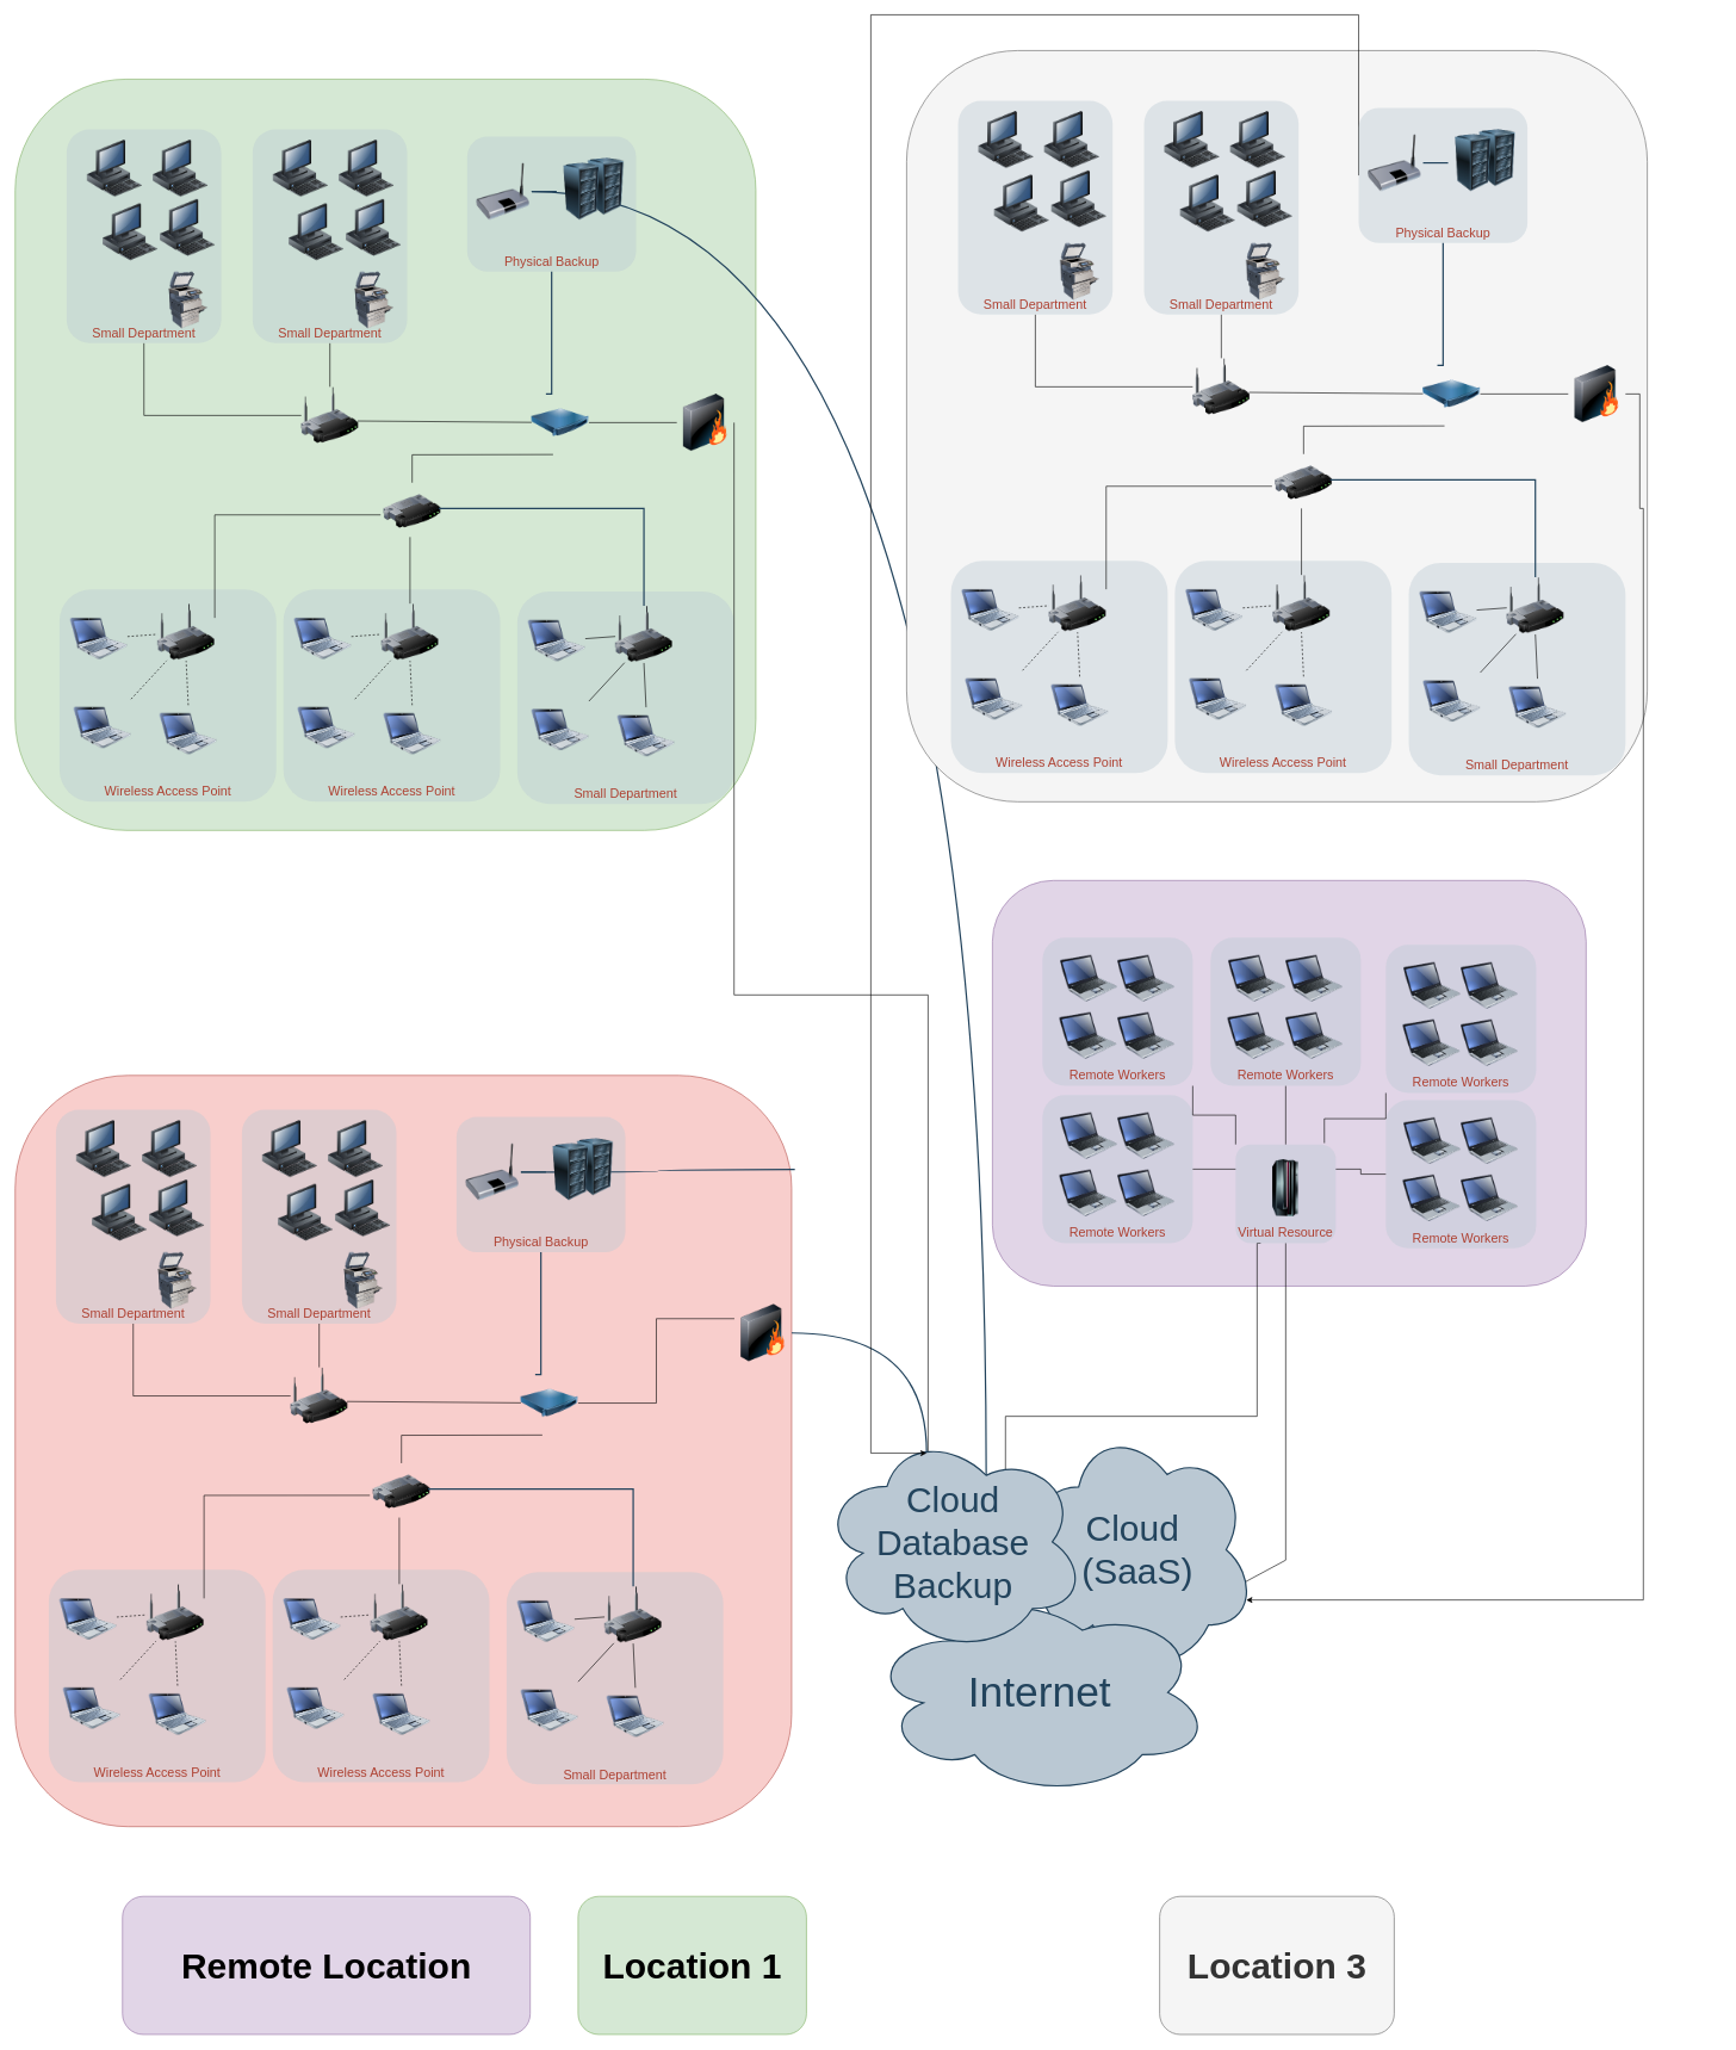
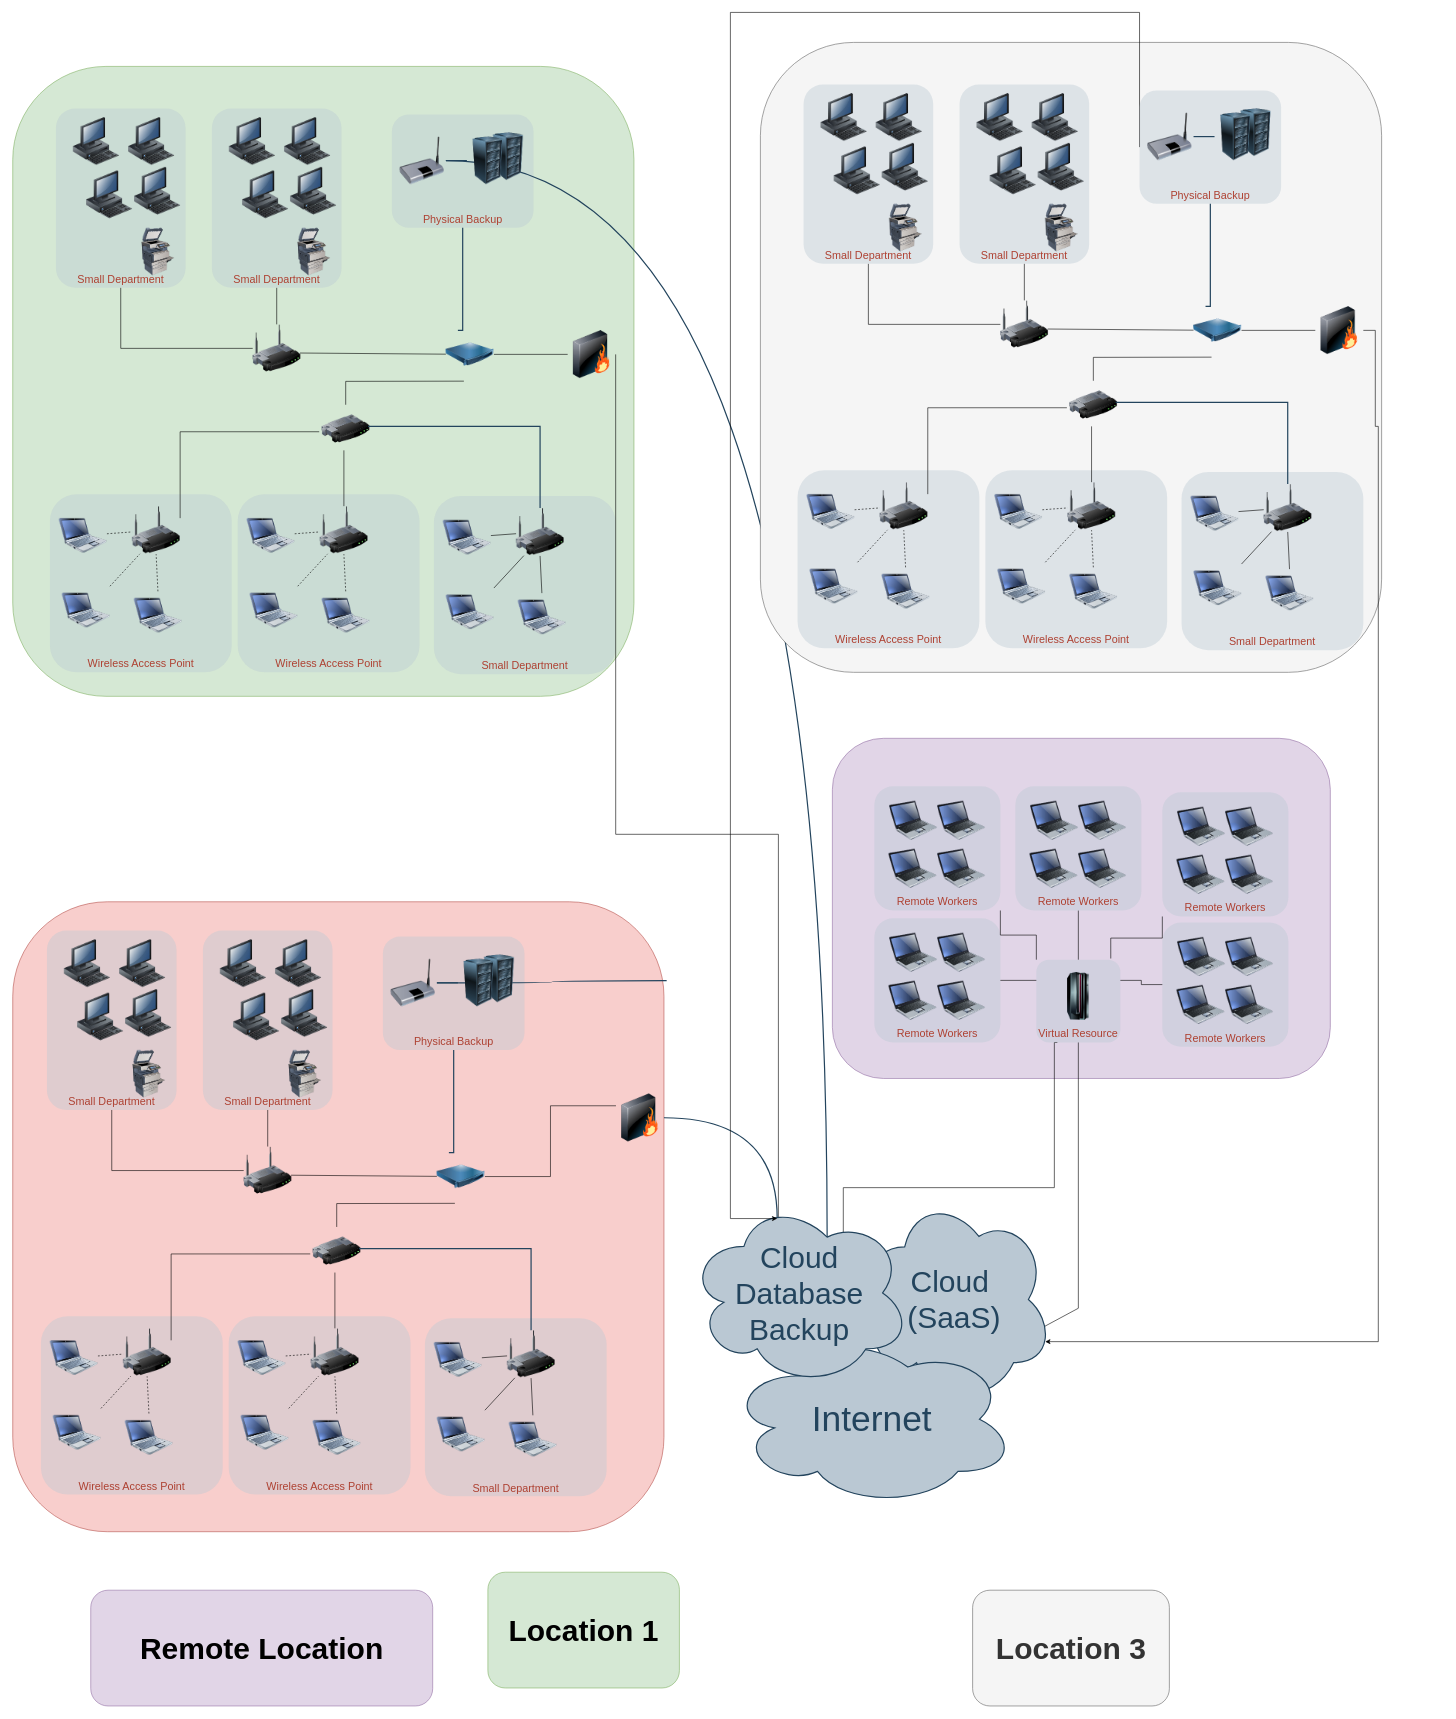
- <mxCell id="165" value="&lt;span style=&quot;font-size: 50px&quot;&gt;&lt;b&gt;Remote Location&lt;/b&gt;&lt;/span&gt;" style="rounded=1;whiteSpace=wrap;html=1;fillColor=#e1d5e7;strokeColor=#9673a6;" parent="1" vertex="1"><mxGeometry x="170.75" y="2650" width="570" height="193" as="geometry" /></mxCell>
+ <mxCell id="165" value="&lt;span style=&quot;font-size: 50px&quot;&gt;&lt;b&gt;Remote Location&lt;/b&gt;&lt;/span&gt;" style="rounded=1;whiteSpace=wrap;html=1;fillColor=#e1d5e7;strokeColor=#9673a6;" parent="1" vertex="1"><mxGeometry x="150.75" y="2650" width="570" height="193" as="geometry" /></mxCell>
- <mxCell id="168" value="&lt;b&gt;&lt;font style=&quot;font-size: 50px&quot;&gt;Location 1&lt;/font&gt;&lt;/b&gt;" style="rounded=1;whiteSpace=wrap;html=1;fillColor=#d5e8d4;strokeColor=#82b366;" parent="1" vertex="1"><mxGeometry x="807.75" y="2650" width="319.25" height="193" as="geometry" /></mxCell>
+ <mxCell id="168" value="&lt;b&gt;&lt;font style=&quot;font-size: 50px&quot;&gt;Location 1&lt;/font&gt;&lt;/b&gt;" style="rounded=1;whiteSpace=wrap;html=1;fillColor=#d5e8d4;strokeColor=#82b366;" parent="1" vertex="1"><mxGeometry x="812.75" y="2620" width="319.25" height="193" as="geometry" /></mxCell>
